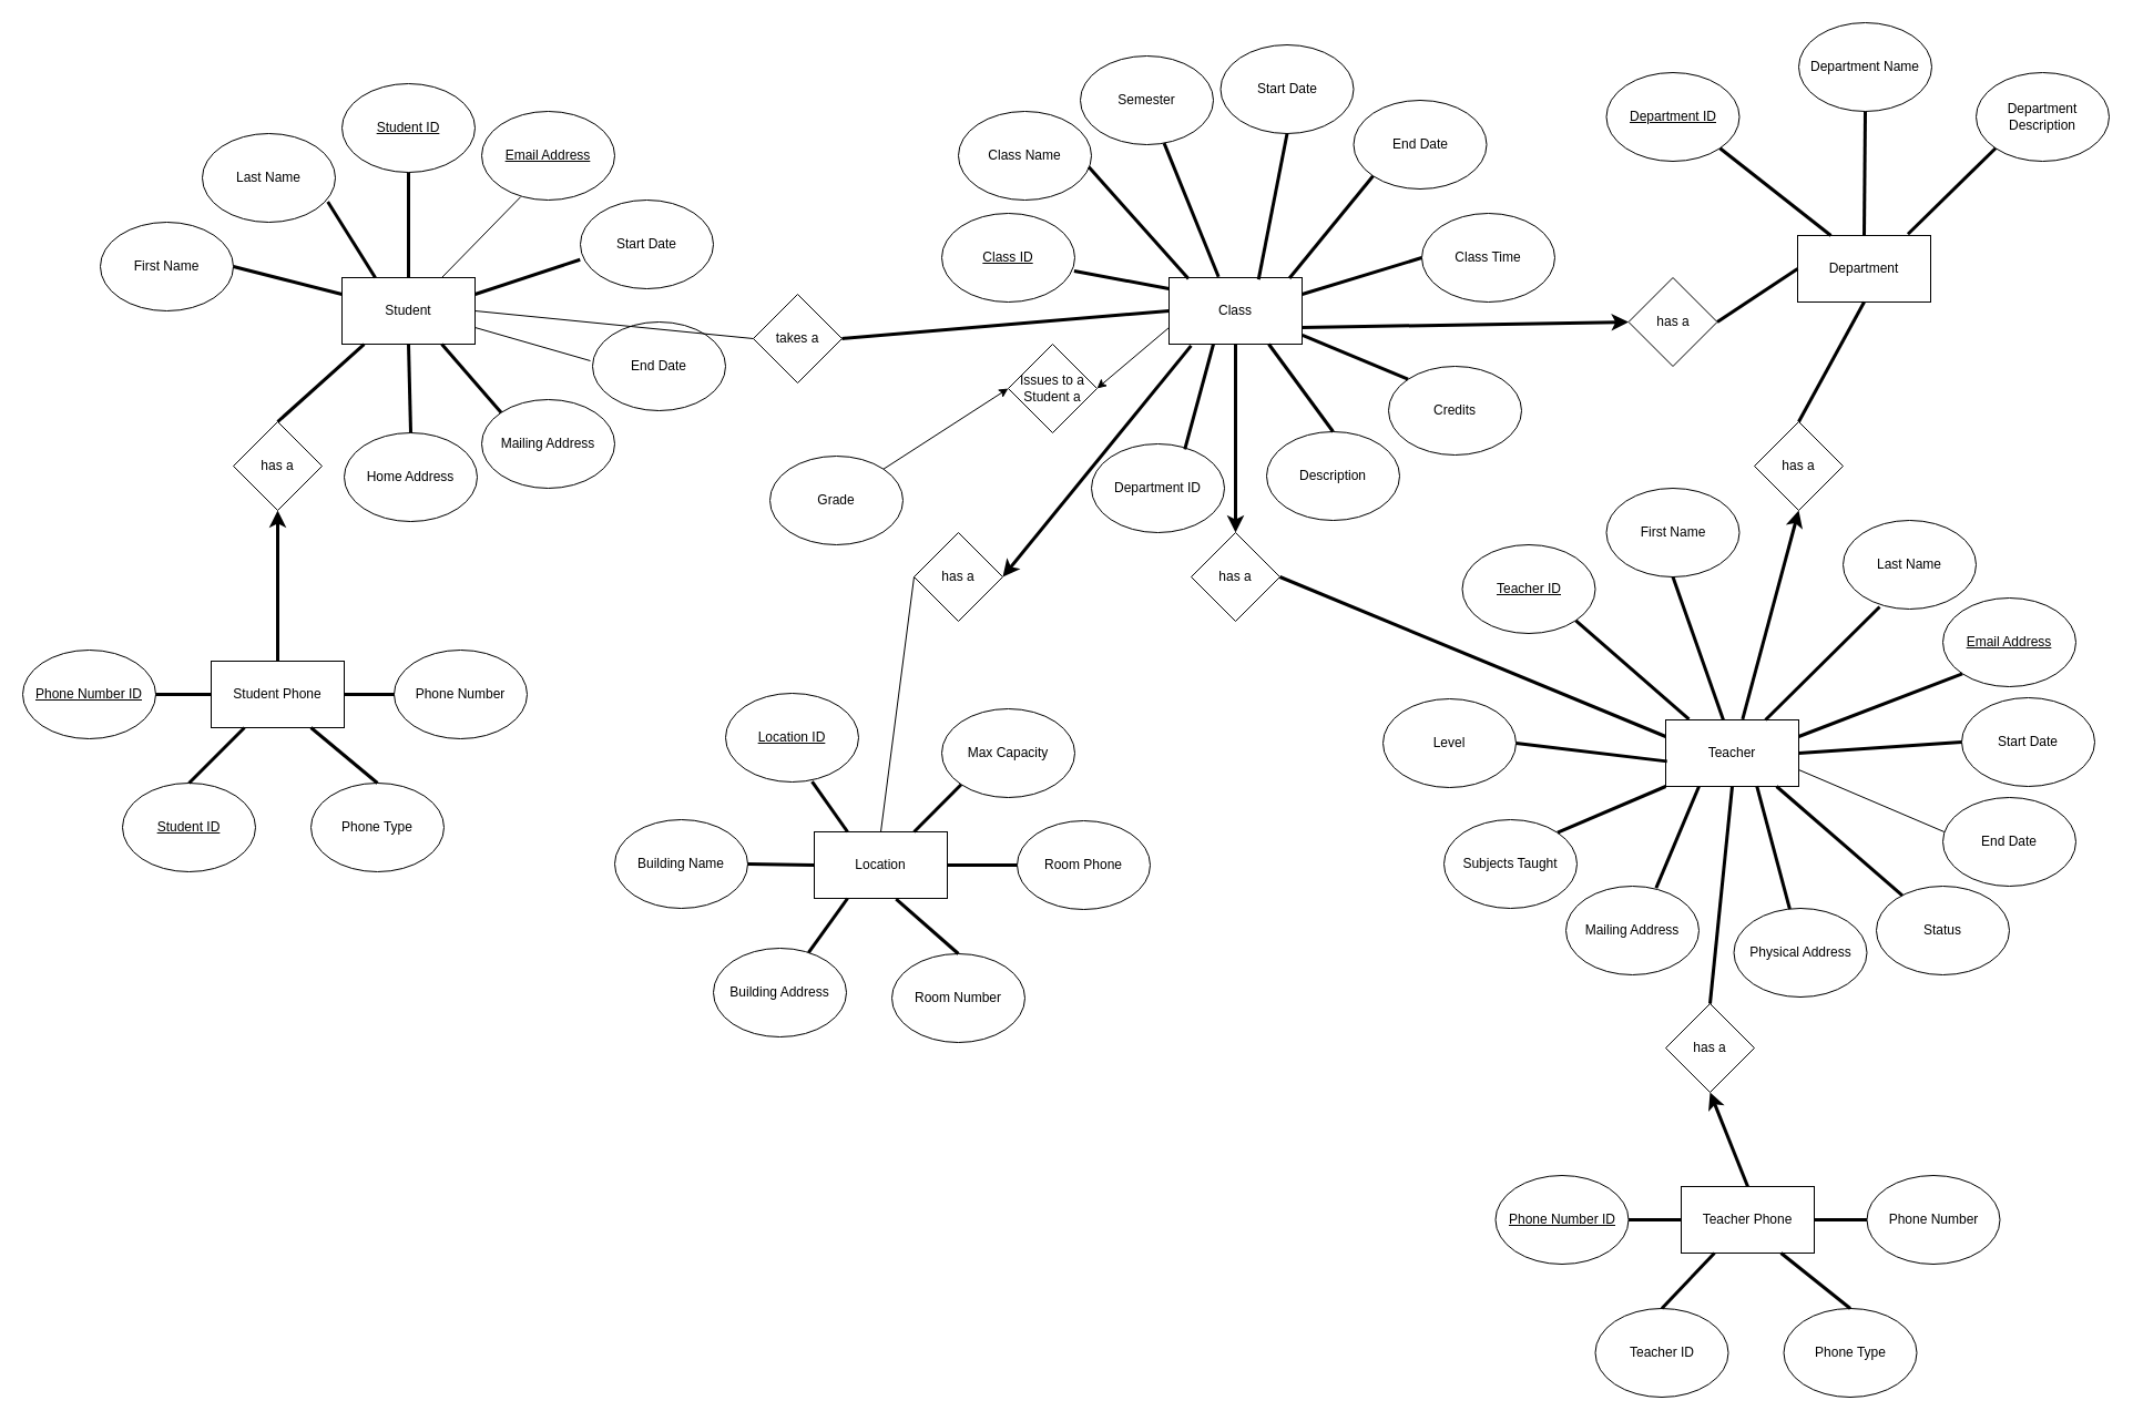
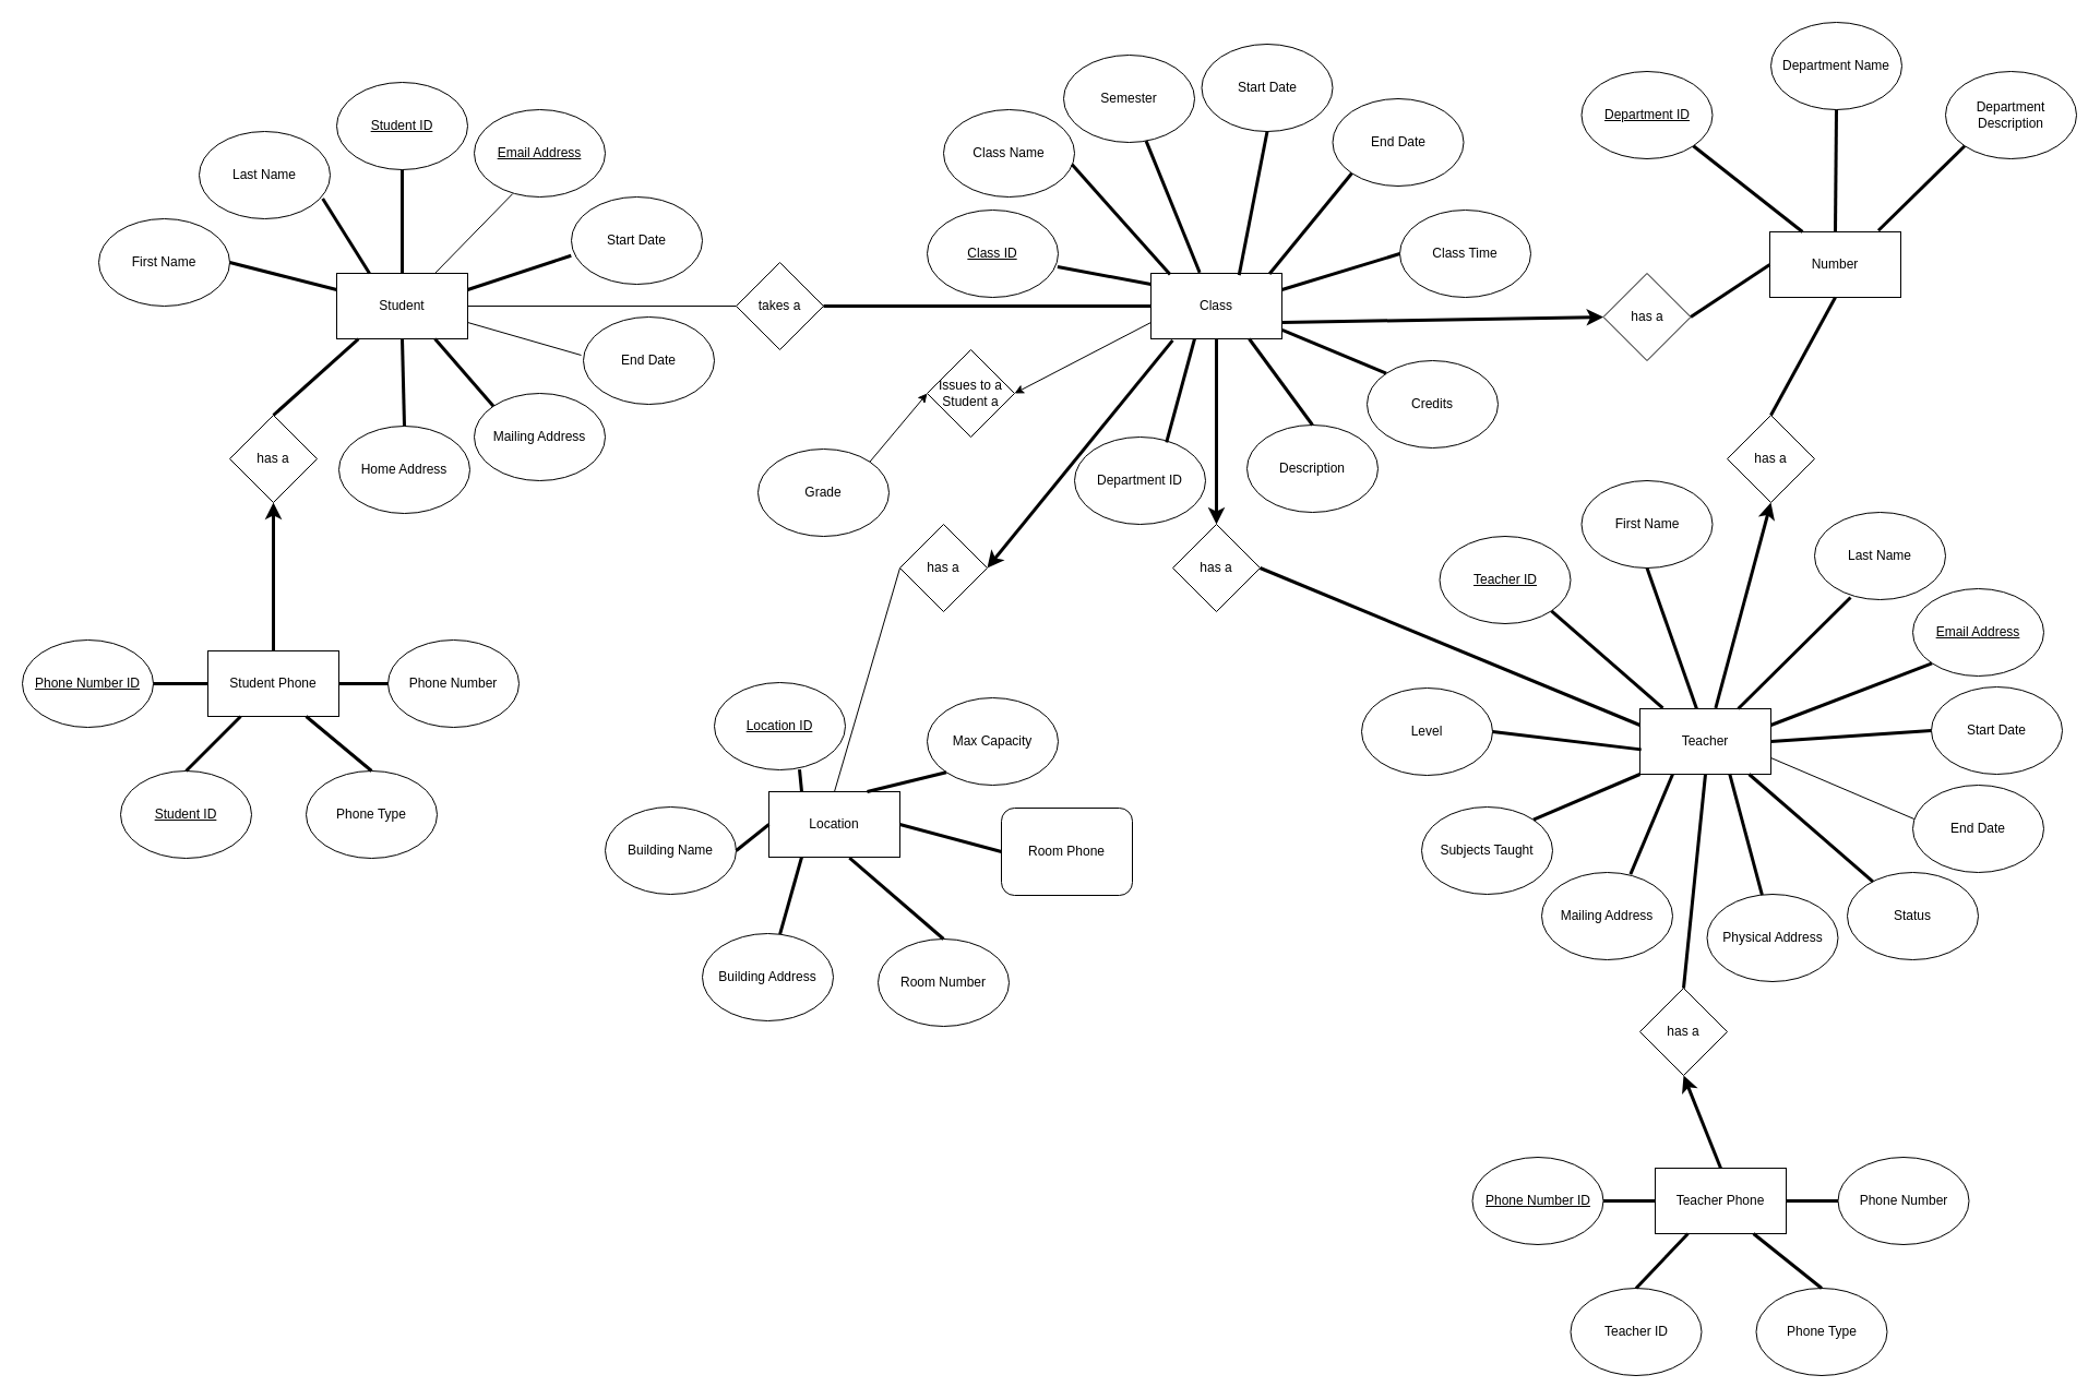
- <mxCell id="107" value="Department" style="rounded=0;whiteSpace=wrap;html=1;" parent="1" vertex="1"><mxGeometry x="1621" y="212" width="120" height="60" as="geometry" /></mxCell>
+ <mxCell id="107" value="Number" style="rounded=0;whiteSpace=wrap;html=1;" parent="1" vertex="1"><mxGeometry x="1621" y="212" width="120" height="60" as="geometry" /></mxCell>
- <mxCell id="30" value="takes a" style="rhombus;whiteSpace=wrap;html=1;" parent="1" vertex="1"><mxGeometry x="679" y="265" width="80" height="80" as="geometry" /></mxCell>
+ <mxCell id="30" value="takes a" style="rhombus;whiteSpace=wrap;html=1;" parent="1" vertex="1"><mxGeometry x="674" y="240" width="80" height="80" as="geometry" /></mxCell>
- <mxCell id="120" value="Issues to a Student a" style="rhombus;whiteSpace=wrap;html=1;" parent="1" vertex="1"><mxGeometry x="909" y="310" width="80" height="80" as="geometry" /></mxCell>
+ <mxCell id="120" value="Issues to a Student a" style="rhombus;whiteSpace=wrap;html=1;" parent="1" vertex="1"><mxGeometry x="849" y="320" width="80" height="80" as="geometry" /></mxCell>
- <mxCell id="43" value="Location" style="rounded=0;whiteSpace=wrap;html=1;" parent="1" vertex="1"><mxGeometry x="734" y="750" width="120" height="60" as="geometry" /></mxCell>
+ <mxCell id="43" value="Location" style="rounded=0;whiteSpace=wrap;html=1;" parent="1" vertex="1"><mxGeometry x="704" y="725" width="120" height="60" as="geometry" /></mxCell>
- <mxCell id="48" value="Room Phone" style="ellipse;whiteSpace=wrap;html=1;" parent="1" vertex="1"><mxGeometry x="917" y="740" width="120" height="80" as="geometry" /></mxCell>
+ <mxCell id="48" value="Room Phone" style="whiteSpace=wrap;html=1;rounded=1;" parent="1" vertex="1"><mxGeometry x="917" y="740" width="120" height="80" as="geometry" /></mxCell>
